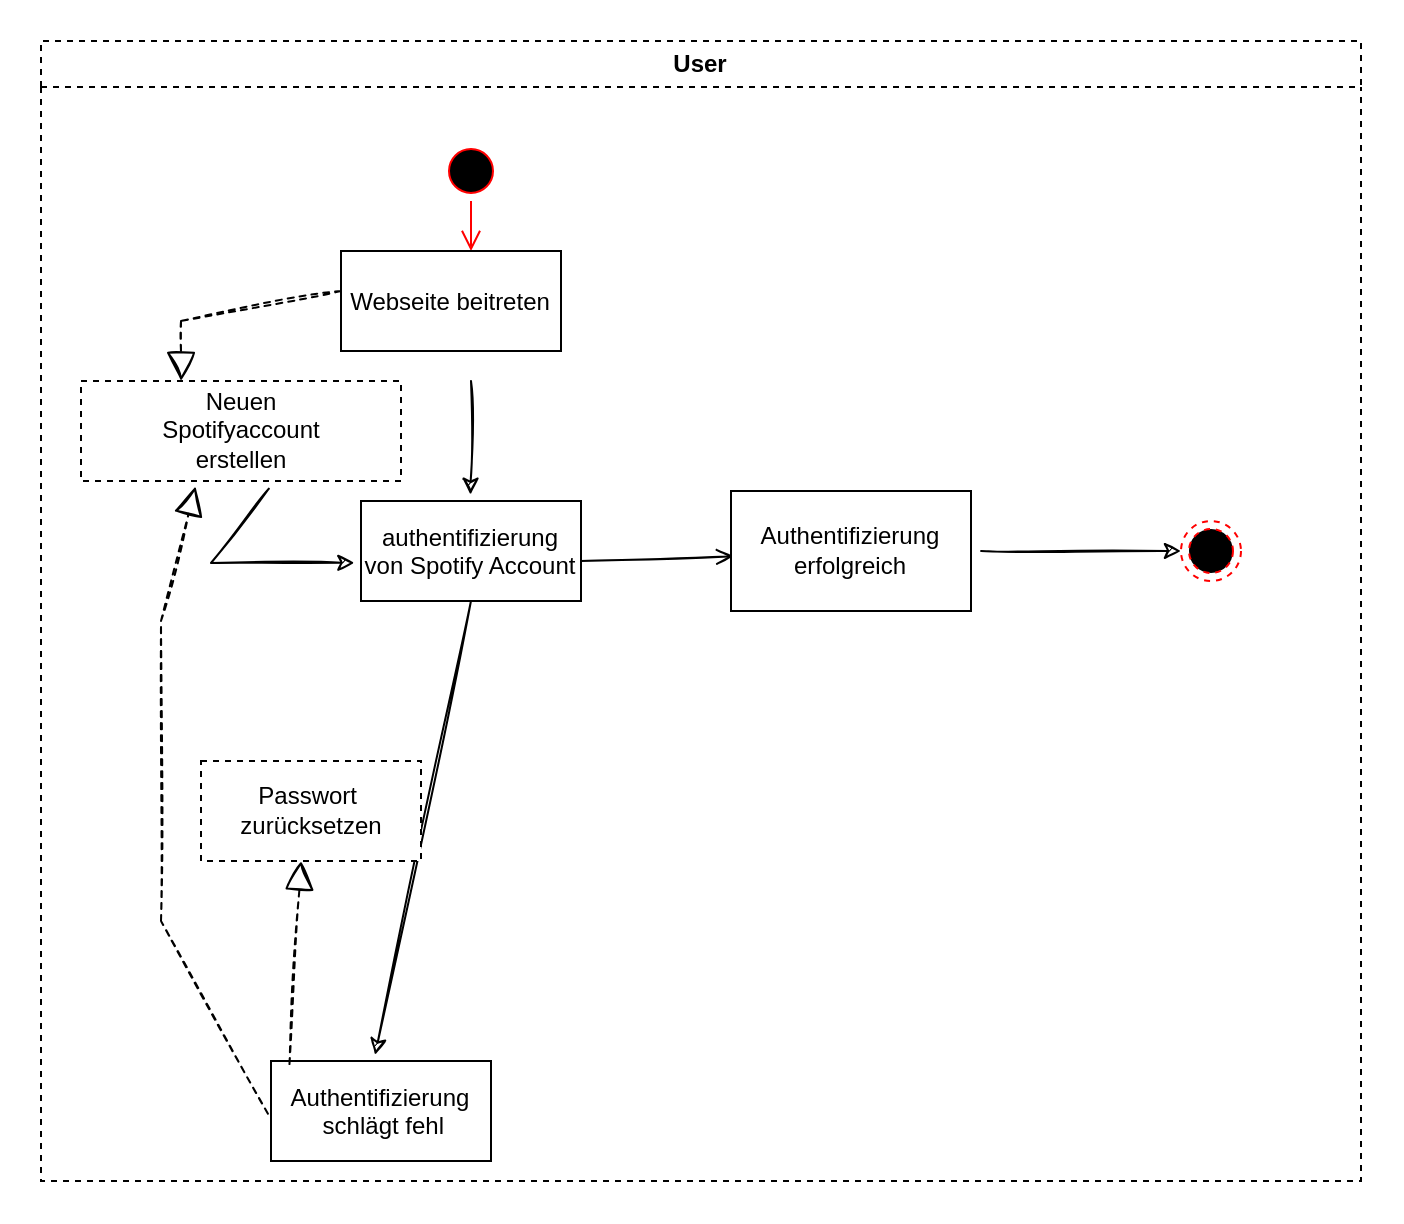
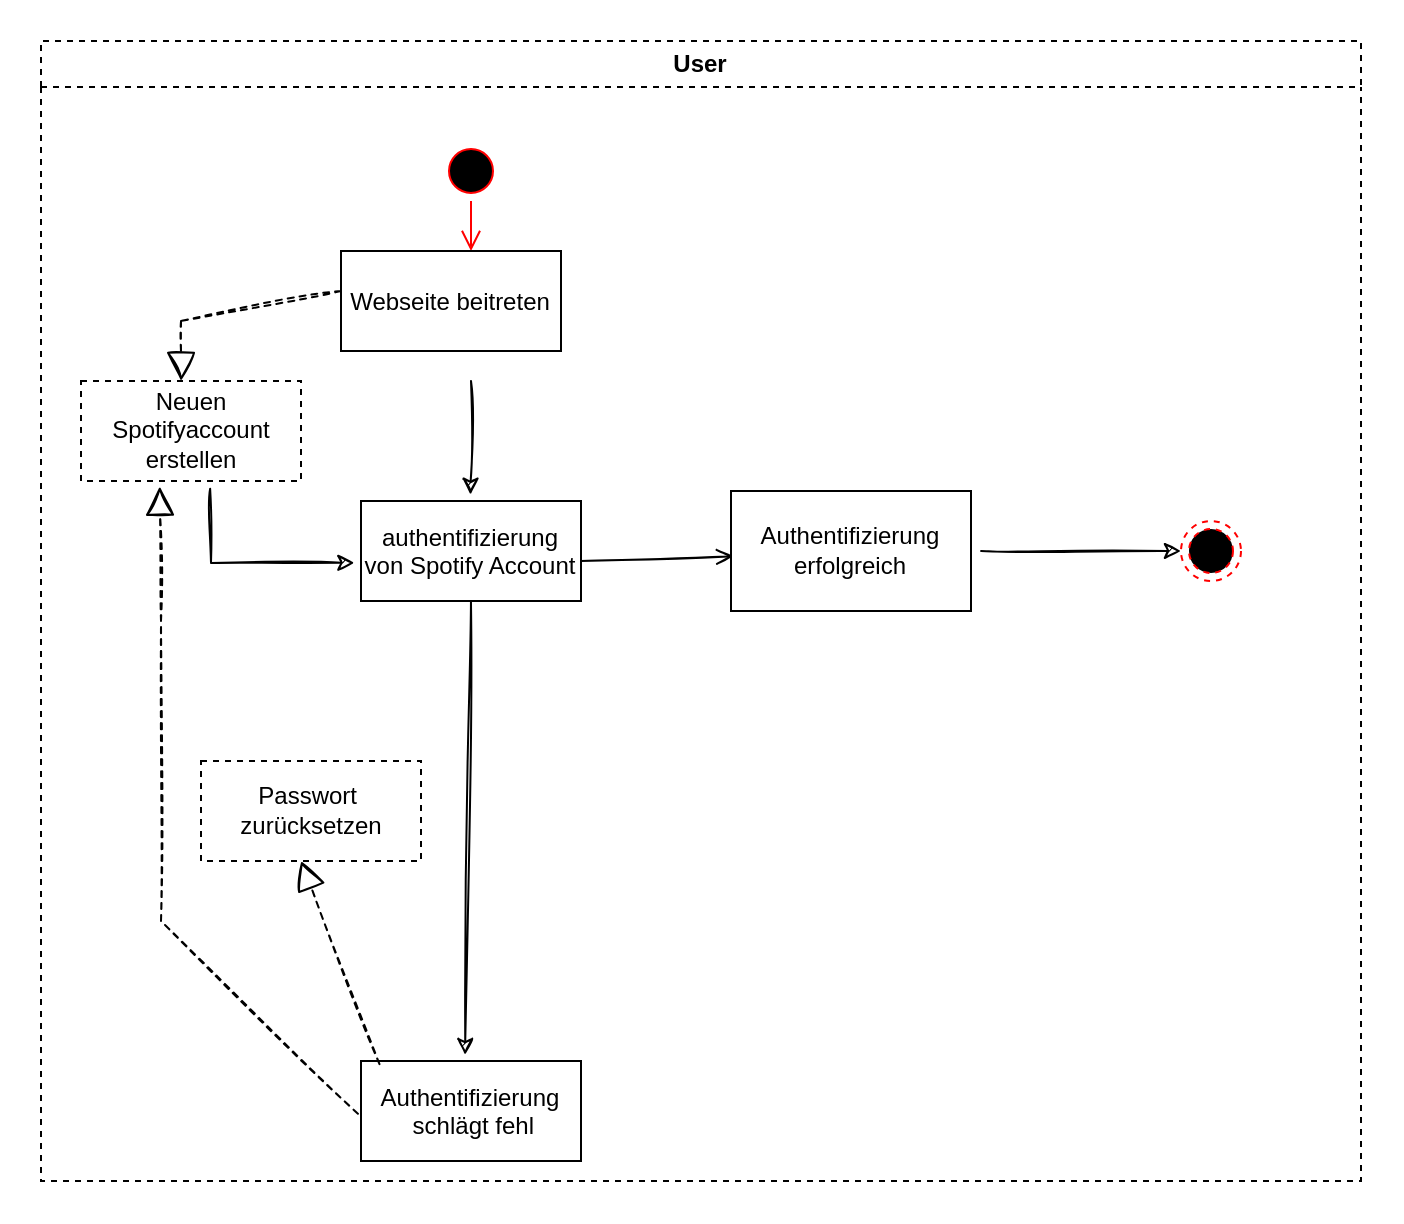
- <mxCell id="12" value="Neuen&lt;br&gt;Spotifyaccount&lt;br&gt;erstellen" style="html=1;dashed=1;" vertex="1" parent="2"><mxGeometry x="20" y="170" width="160" height="50" as="geometry" /></mxCell>
+ <mxCell id="12" value="Neuen&lt;br&gt;Spotifyaccount&lt;br&gt;erstellen" style="html=1;dashed=1;" vertex="1" parent="2"><mxGeometry x="20" y="170" width="110" height="50" as="geometry" /></mxCell>
- <mxCell id="7" value="Authentifizierung&#10; schlägt fehl" style="" parent="2" vertex="1"><mxGeometry x="115" y="510" width="110" height="50" as="geometry" /></mxCell>
+ <mxCell id="7" value="Authentifizierung&#10; schlägt fehl" style="" parent="2" vertex="1"><mxGeometry x="160" y="510" width="110" height="50" as="geometry" /></mxCell>
